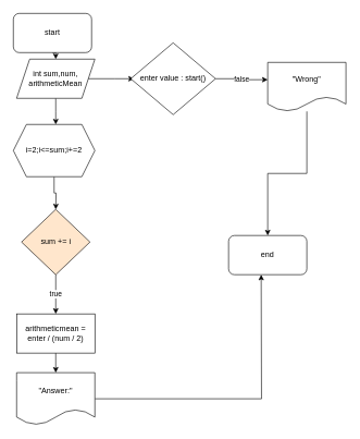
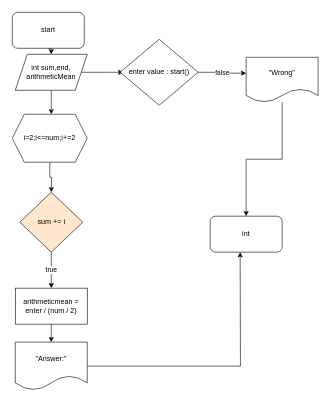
- <mxCell id="6" value="int sum,num,&lt;br&gt;arithmeticMean&lt;br&gt;" style="shape=parallelogram;perimeter=parallelogramPerimeter;whiteSpace=wrap;html=1;fixedSize=1;" vertex="1" parent="1"><mxGeometry x="25" y="90" width="120" height="60" as="geometry" /></mxCell>
+ <mxCell id="6" value="int sum,end,&lt;br&gt;arithmeticMean&lt;br&gt;" style="shape=parallelogram;perimeter=parallelogramPerimeter;whiteSpace=wrap;html=1;fixedSize=1;" vertex="1" parent="1"><mxGeometry x="25" y="90" width="120" height="60" as="geometry" /></mxCell>
- <mxCell id="8" value="i=2;i&amp;lt;=sum;i+=2" style="shape=hexagon;perimeter=hexagonPerimeter2;whiteSpace=wrap;html=1;fixedSize=1;" vertex="1" parent="1"><mxGeometry x="20" y="190" width="125" height="80" as="geometry" /></mxCell>
+ <mxCell id="8" value="i=2;i&amp;lt;=num;i+=2" style="shape=hexagon;perimeter=hexagonPerimeter2;whiteSpace=wrap;html=1;fixedSize=1;" vertex="1" parent="1"><mxGeometry x="20" y="190" width="125" height="80" as="geometry" /></mxCell>
- <mxCell id="20" value="end" style="rounded=1;whiteSpace=wrap;html=1;" vertex="1" parent="1"><mxGeometry x="350" y="360" width="120" height="60" as="geometry" /></mxCell>
+ <mxCell id="20" value="int" style="rounded=1;whiteSpace=wrap;html=1;" vertex="1" parent="1"><mxGeometry x="350" y="360" width="120" height="60" as="geometry" /></mxCell>
